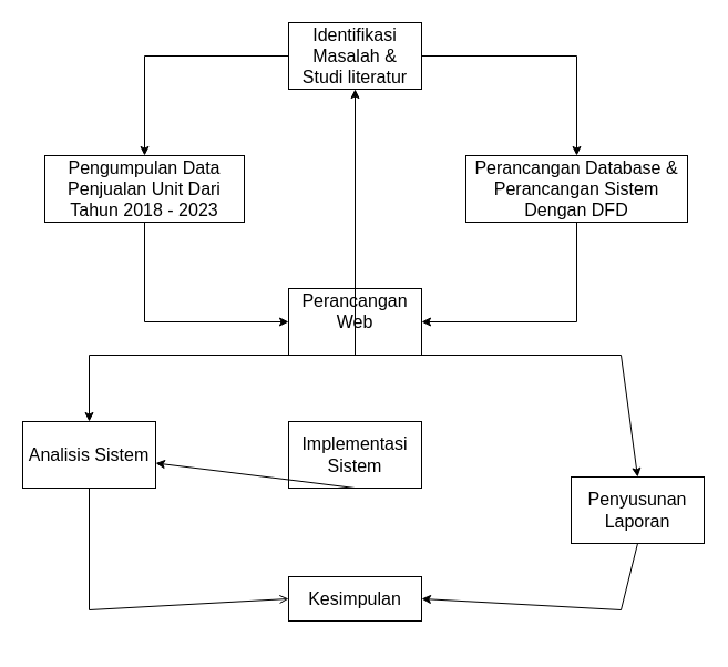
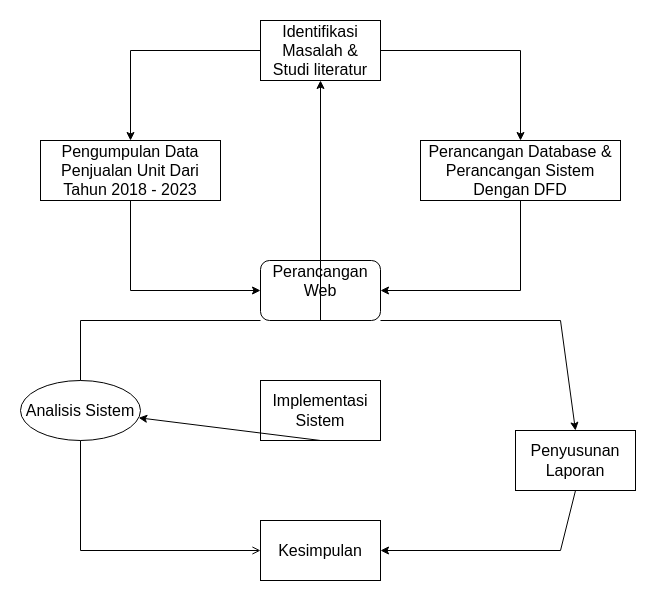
- <mxCell id="5" value="Perancangan Web&lt;div style=&quot;font-size: 16px;&quot;&gt;&lt;br style=&quot;font-size: 16px;&quot;&gt;&lt;/div&gt;" style="rounded=0;whiteSpace=wrap;html=1;fontSize=16;" vertex="1" parent="1"><mxGeometry x="260" y="260" width="120" height="60" as="geometry" /></mxCell>
+ <mxCell id="5" value="Perancangan Web&lt;div style=&quot;font-size: 16px;&quot;&gt;&lt;br style=&quot;font-size: 16px;&quot;&gt;&lt;/div&gt;" style="whiteSpace=wrap;html=1;fontSize=16;rounded=1;" vertex="1" parent="1"><mxGeometry x="260" y="260" width="120" height="60" as="geometry" /></mxCell>
- <mxCell id="16" value="" style="endArrow=classic;html=1;rounded=0;exitX=0;exitY=1;exitDx=0;exitDy=0;entryX=0.5;entryY=0;entryDx=0;entryDy=0;fontSize=16;" edge="1" parent="1" source="5" target="6"><mxGeometry width="50" height="50" relative="1" as="geometry"><mxPoint x="130" y="380" as="sourcePoint" /><mxPoint x="180" y="330" as="targetPoint" /><Array as="points"><mxPoint x="80" y="320" /></Array></mxGeometry></mxCell>
+ <mxCell id="16" value="" style="endArrow=none;html=1;rounded=0;exitX=0;exitY=1;exitDx=0;exitDy=0;entryX=0.5;entryY=0;entryDx=0;entryDy=0;fontSize=16;" edge="1" parent="1" source="5" target="6"><mxGeometry width="50" height="50" relative="1" as="geometry"><mxPoint x="130" y="380" as="sourcePoint" /><mxPoint x="180" y="330" as="targetPoint" /><Array as="points"><mxPoint x="80" y="320" /></Array></mxGeometry></mxCell>
- <mxCell id="6" value="Analisis Sistem" style="rounded=0;whiteSpace=wrap;html=1;fontSize=16;" vertex="1" parent="1"><mxGeometry y="380" width="120" height="60" as="geometry" x="20" /></mxCell>
+ <mxCell id="6" value="Analisis Sistem" style="ellipse;whiteSpace=wrap;html=1;fontSize=16;" vertex="1" parent="1"><mxGeometry y="380" width="120" height="60" as="geometry" x="20" /></mxCell>
- <mxCell id="9" value="Kesimpulan" style="rounded=0;whiteSpace=wrap;html=1;fontSize=16;" vertex="1" parent="1"><mxGeometry x="260" y="520" width="120" height="40" as="geometry" /></mxCell>
+ <mxCell id="9" value="Kesimpulan" style="rounded=0;whiteSpace=wrap;html=1;fontSize=16;" vertex="1" parent="1"><mxGeometry x="260" y="520" width="120" height="60" as="geometry" /></mxCell>
